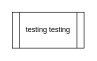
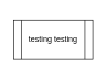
- <mxCell id="2" value="testing testing" style="shape=process;whiteSpace=wrap;html=1;backgroundOutline=1;" vertex="1" parent="1"><mxGeometry x="20" y="20" width="120" height="60" as="geometry" /></mxCell>
+ <mxCell id="2" value="testing testing" style="shape=process;whiteSpace=wrap;html=1;backgroundOutline=1;" vertex="1" parent="1"><mxGeometry x="20" y="30" width="120" height="60" as="geometry" /></mxCell>
